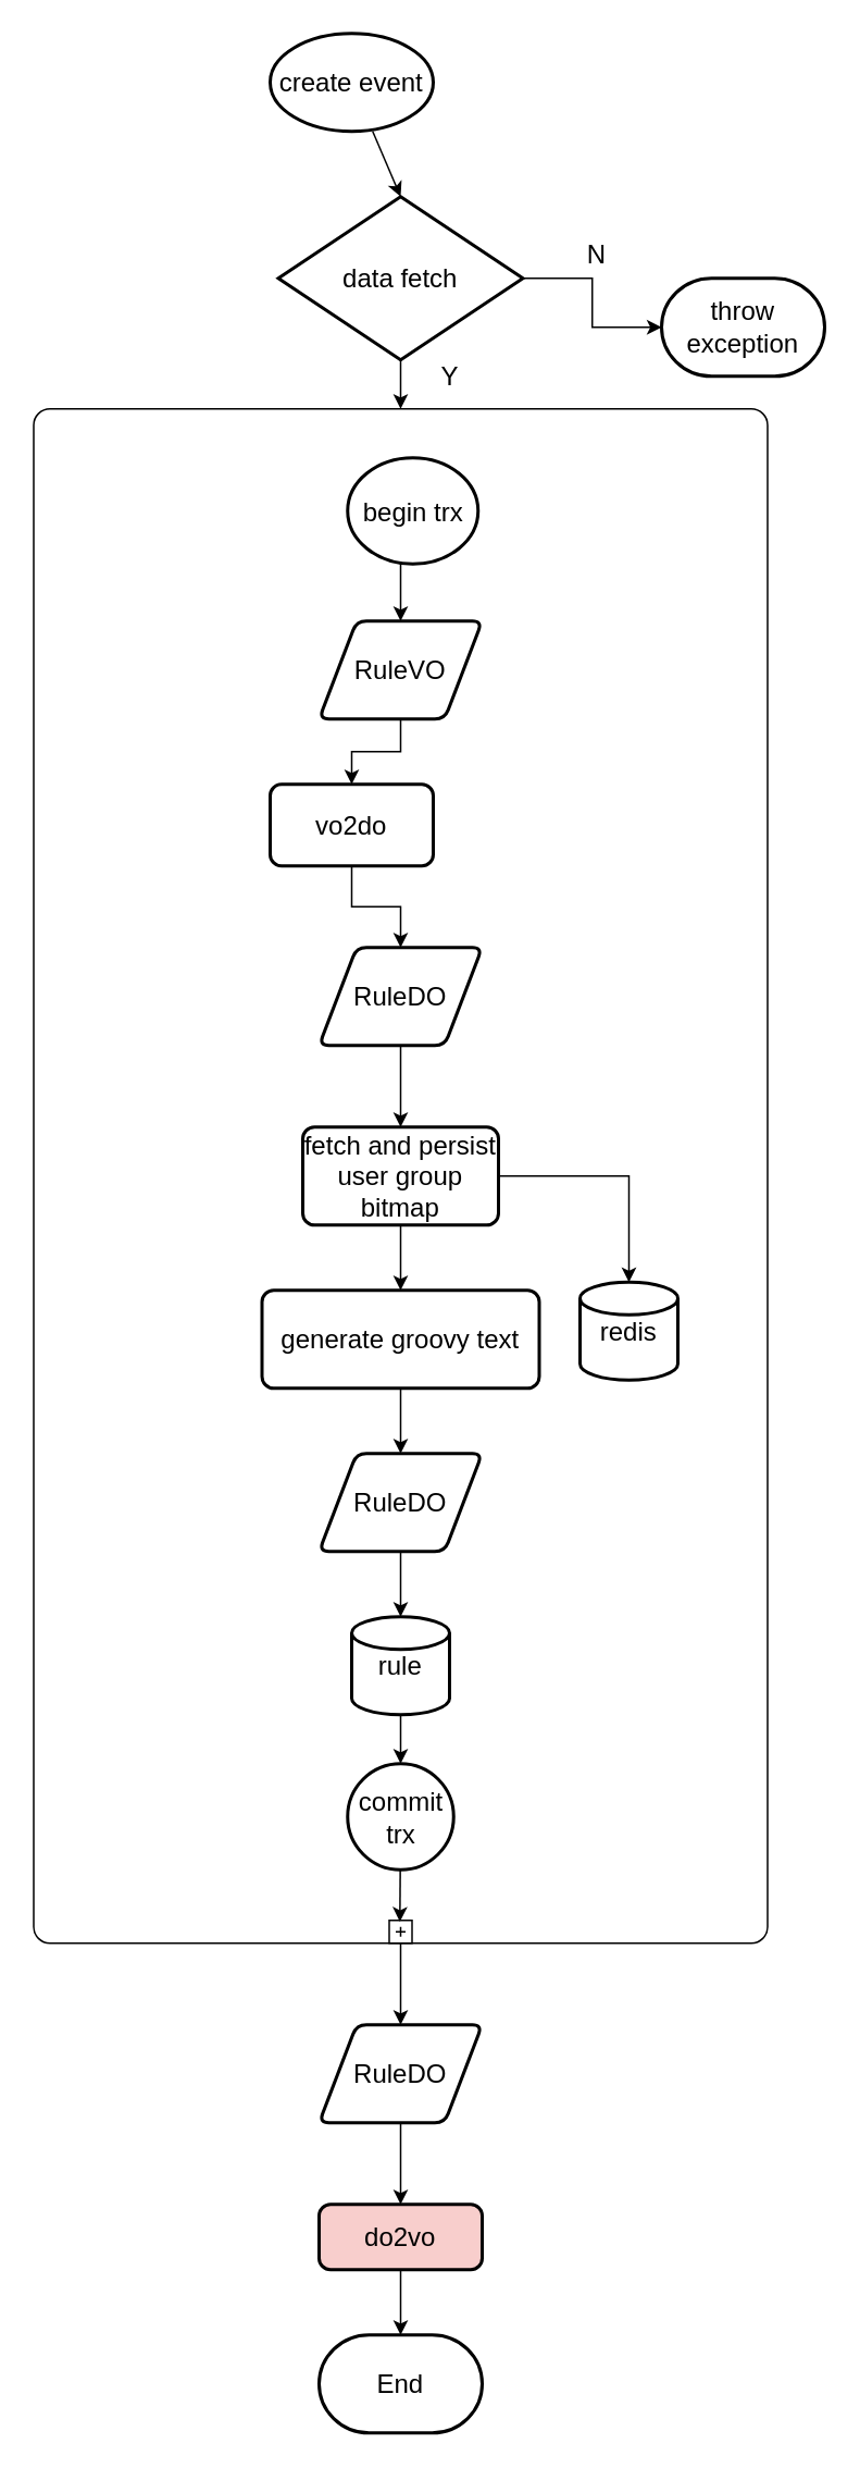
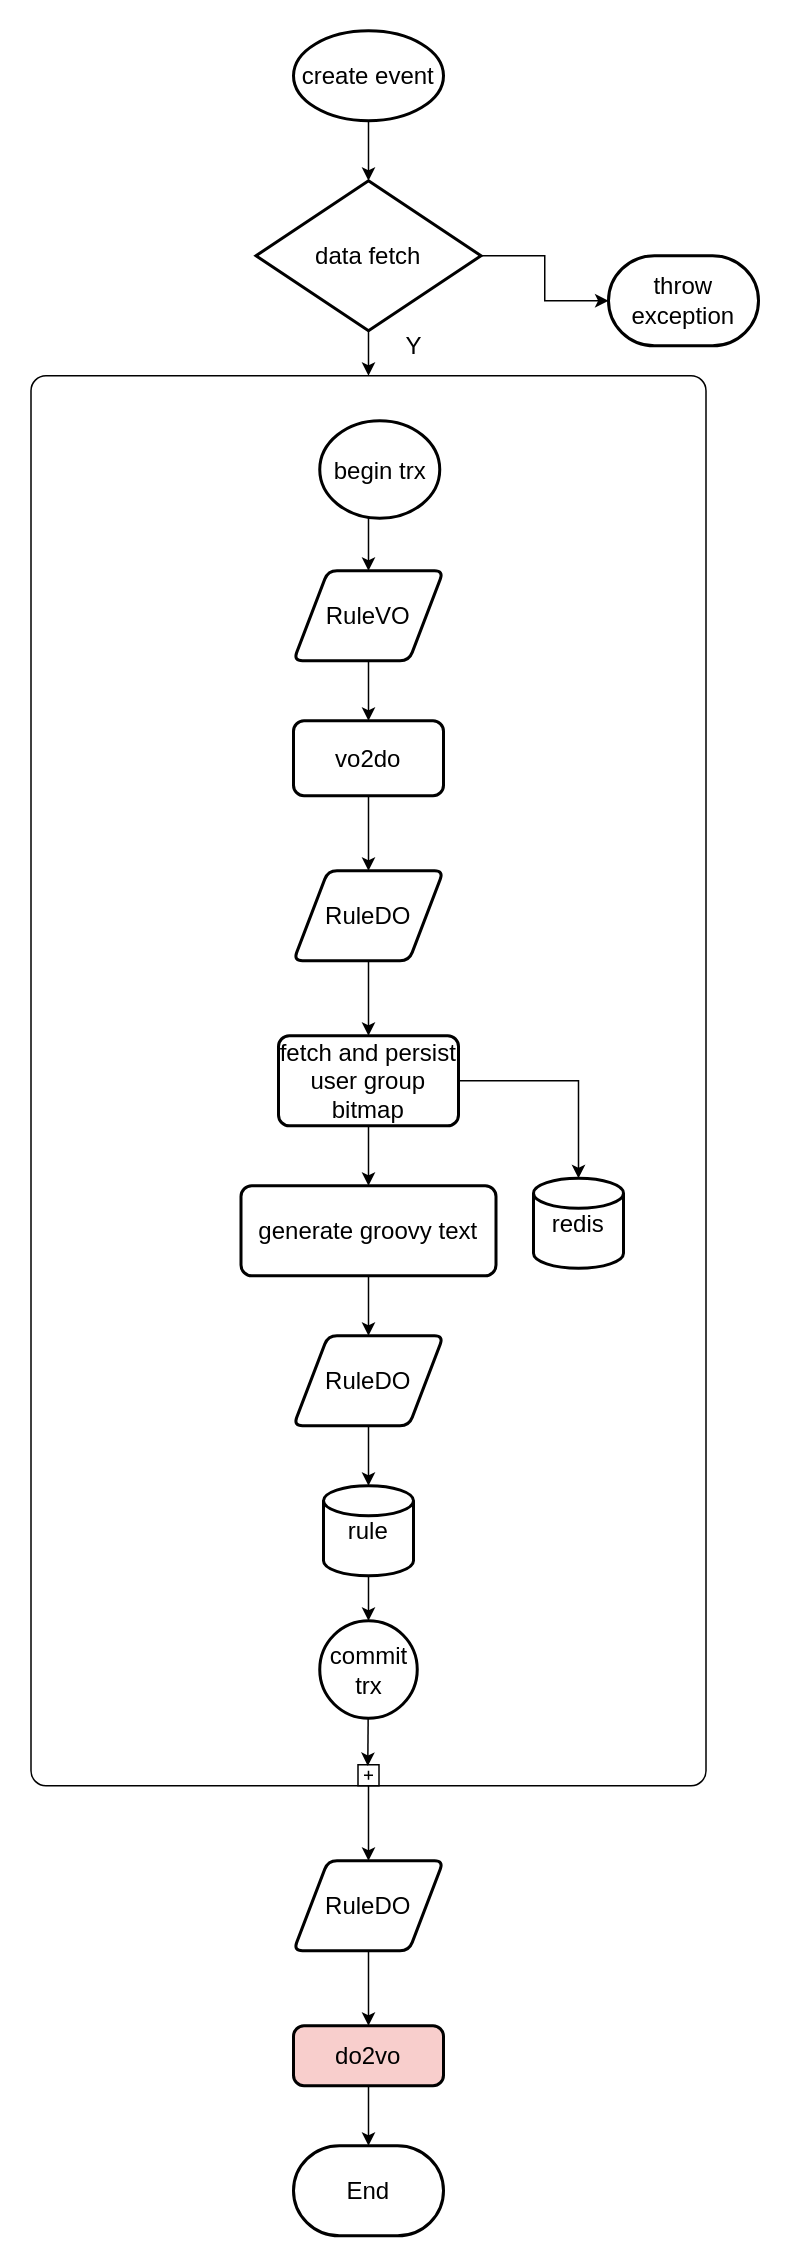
- <mxCell id="3" value="create event" style="strokeWidth=2;html=1;shape=mxgraph.flowchart.start_1;whiteSpace=wrap;fontSize=16;" parent="1" vertex="1"><mxGeometry x="165" y="20" width="100" height="60" as="geometry" /></mxCell>
+ <mxCell id="3" value="create event" style="strokeWidth=2;html=1;shape=mxgraph.flowchart.start_1;whiteSpace=wrap;fontSize=16;" parent="1" vertex="1"><mxGeometry x="195" y="20" width="100" height="60" as="geometry" /></mxCell>
- <mxCell id="7" value="N" style="text;html=1;align=center;verticalAlign=middle;resizable=0;points=[];autosize=1;strokeColor=none;fillColor=none;fontSize=16;" parent="1" vertex="1"><mxGeometry x="345" y="140" width="40" height="30" as="geometry" /></mxCell>
- <mxCell id="12" value="vo2do" style="rounded=1;whiteSpace=wrap;html=1;absoluteArcSize=1;arcSize=14;strokeWidth=2;fontSize=16;" parent="1" vertex="1"><mxGeometry x="165" y="480" width="100" height="50" as="geometry" /></mxCell>
+ <mxCell id="12" value="vo2do" style="rounded=1;whiteSpace=wrap;html=1;absoluteArcSize=1;arcSize=14;strokeWidth=2;fontSize=16;" parent="1" vertex="1"><mxGeometry x="195" y="480" width="100" height="50" as="geometry" /></mxCell>
